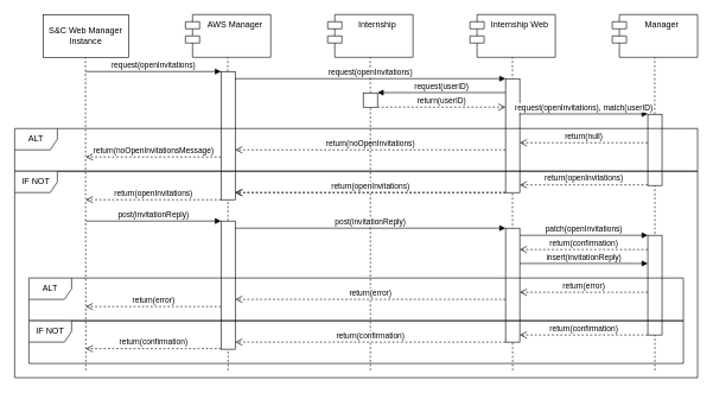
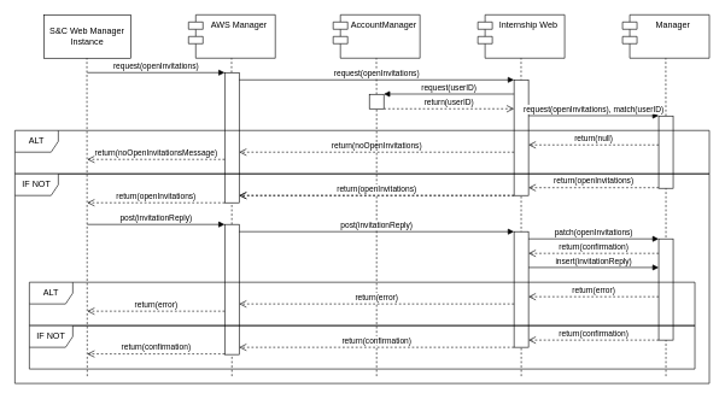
- <mxCell id="10" value="Internship" style="shape=module;align=left;spacingLeft=20;align=center;verticalAlign=top;whiteSpace=wrap;html=1;" vertex="1" parent="1"><mxGeometry x="460" y="20" width="120" height="60" as="geometry" /></mxCell>
+ <mxCell id="10" value="AccountManager" style="shape=module;align=left;spacingLeft=20;align=center;verticalAlign=top;whiteSpace=wrap;html=1;" vertex="1" parent="1"><mxGeometry x="460" y="20" width="120" height="60" as="geometry" /></mxCell>
